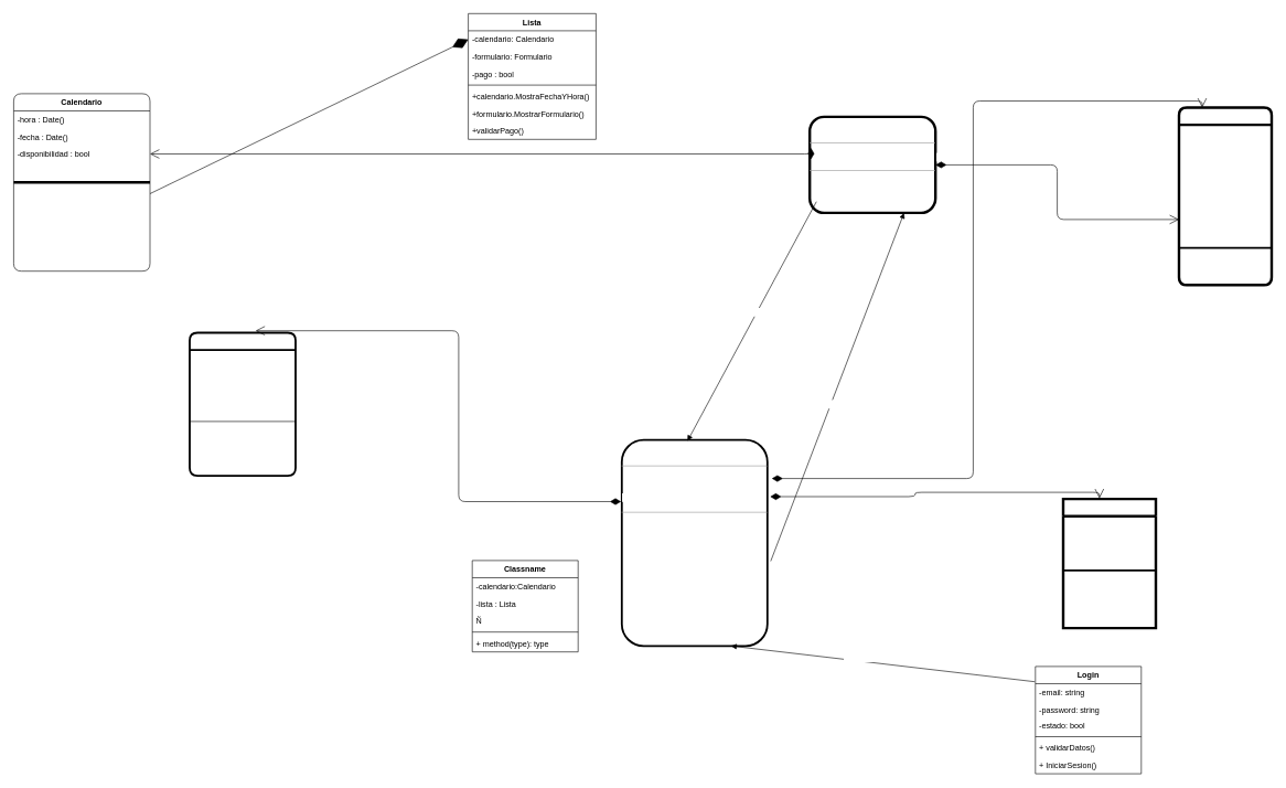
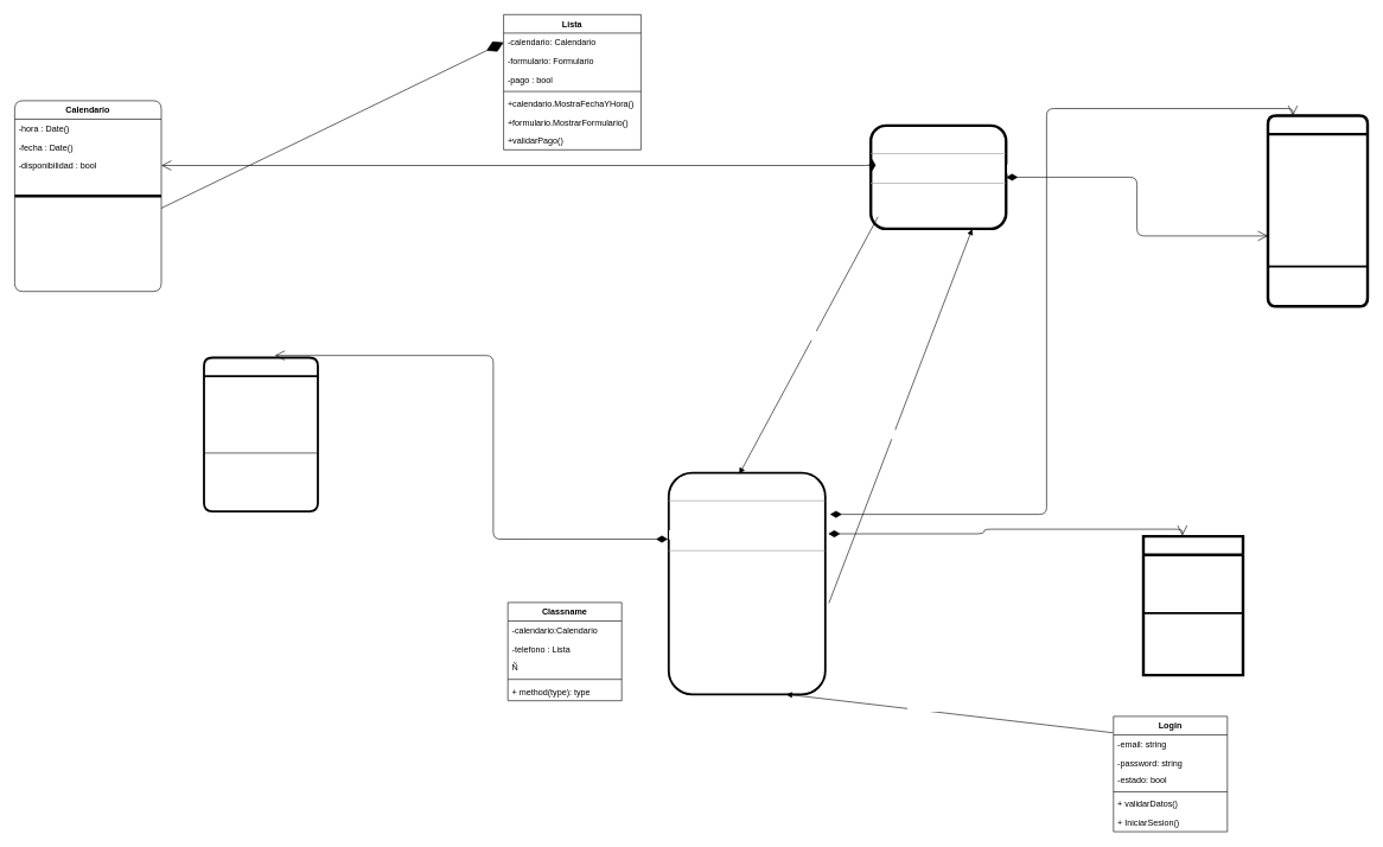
- <mxCell id="69" value="-lista : Lista" style="text;strokeColor=none;fillColor=none;align=left;verticalAlign=top;spacingLeft=4;spacingRight=4;overflow=hidden;rotatable=0;points=[[0,0.5],[1,0.5]];portConstraint=eastwest;" vertex="1" parent="67"><mxGeometry y="52" width="160" height="26" as="geometry" /></mxCell>
+ <mxCell id="69" value="-telefono : Lista" style="text;strokeColor=none;fillColor=none;align=left;verticalAlign=top;spacingLeft=4;spacingRight=4;overflow=hidden;rotatable=0;points=[[0,0.5],[1,0.5]];portConstraint=eastwest;" vertex="1" parent="67"><mxGeometry y="52" width="160" height="26" as="geometry" /></mxCell>
